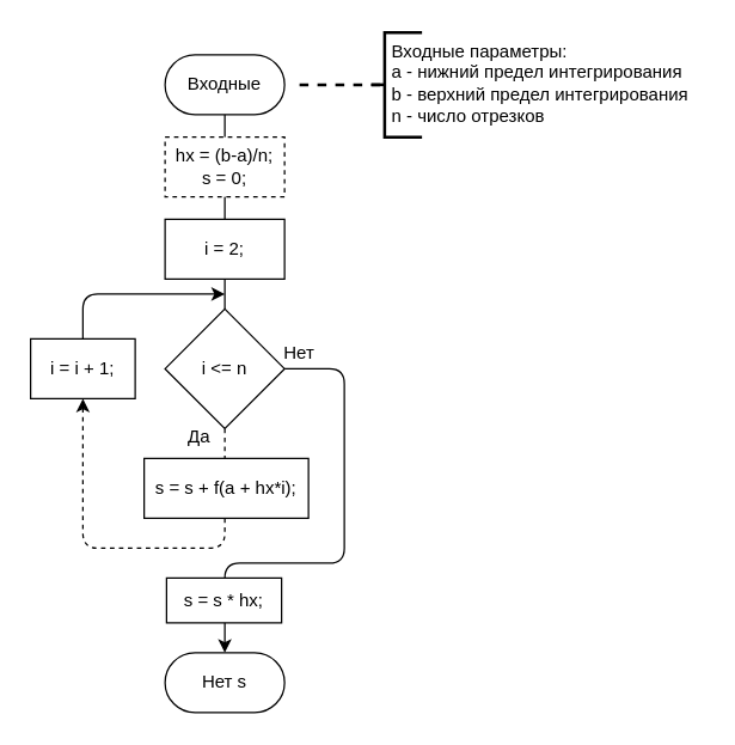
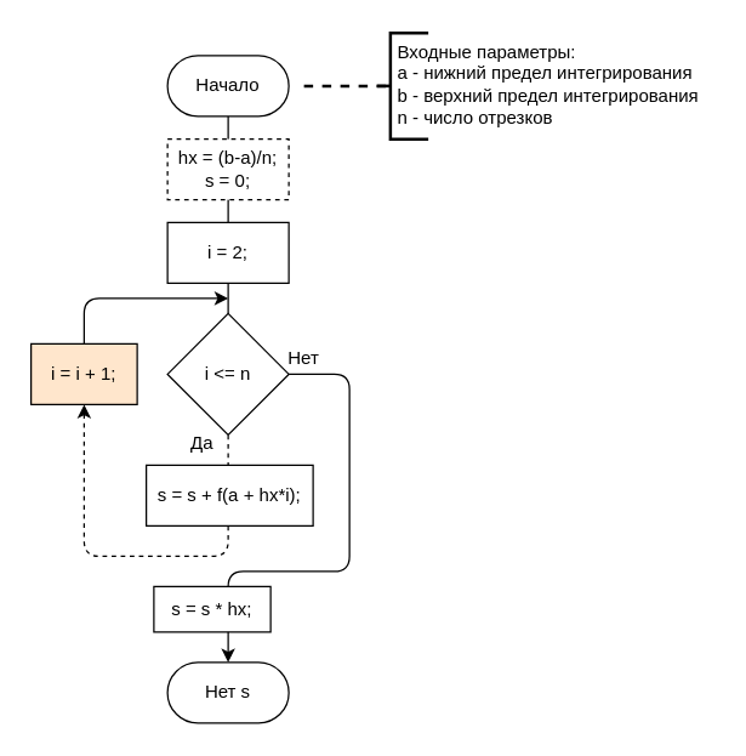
- <mxCell id="4" value="Входные" style="rounded=1;whiteSpace=wrap;html=1;arcSize=50;" vertex="1" parent="1"><mxGeometry x="110" y="36" width="80" height="40" as="geometry" /></mxCell>
+ <mxCell id="4" value="Начало" style="rounded=1;whiteSpace=wrap;html=1;arcSize=50;" vertex="1" parent="1"><mxGeometry x="110" y="36" width="80" height="40" as="geometry" /></mxCell>
- <mxCell id="11" value="i = i + 1;" style="rounded=0;whiteSpace=wrap;html=1;shadow=0;align=center;" vertex="1" parent="1"><mxGeometry x="20" y="226" width="70" height="40" as="geometry" /></mxCell>
+ <mxCell id="11" value="i = i + 1;" style="rounded=0;whiteSpace=wrap;html=1;shadow=0;align=center;fillColor=#ffe6cc;" vertex="1" parent="1"><mxGeometry x="20" y="226" width="70" height="40" as="geometry" /></mxCell>
- <mxCell id="19" value="s = s * hx;" style="rounded=0;whiteSpace=wrap;html=1;shadow=0;align=center;" vertex="1" parent="1"><mxGeometry x="111" y="386" width="77" height="30" as="geometry" /></mxCell>
+ <mxCell id="19" value="s = s * hx;" style="rounded=0;whiteSpace=wrap;html=1;shadow=0;align=center;" vertex="1" parent="1"><mxGeometry x="101" y="386" width="77" height="30" as="geometry" /></mxCell>
